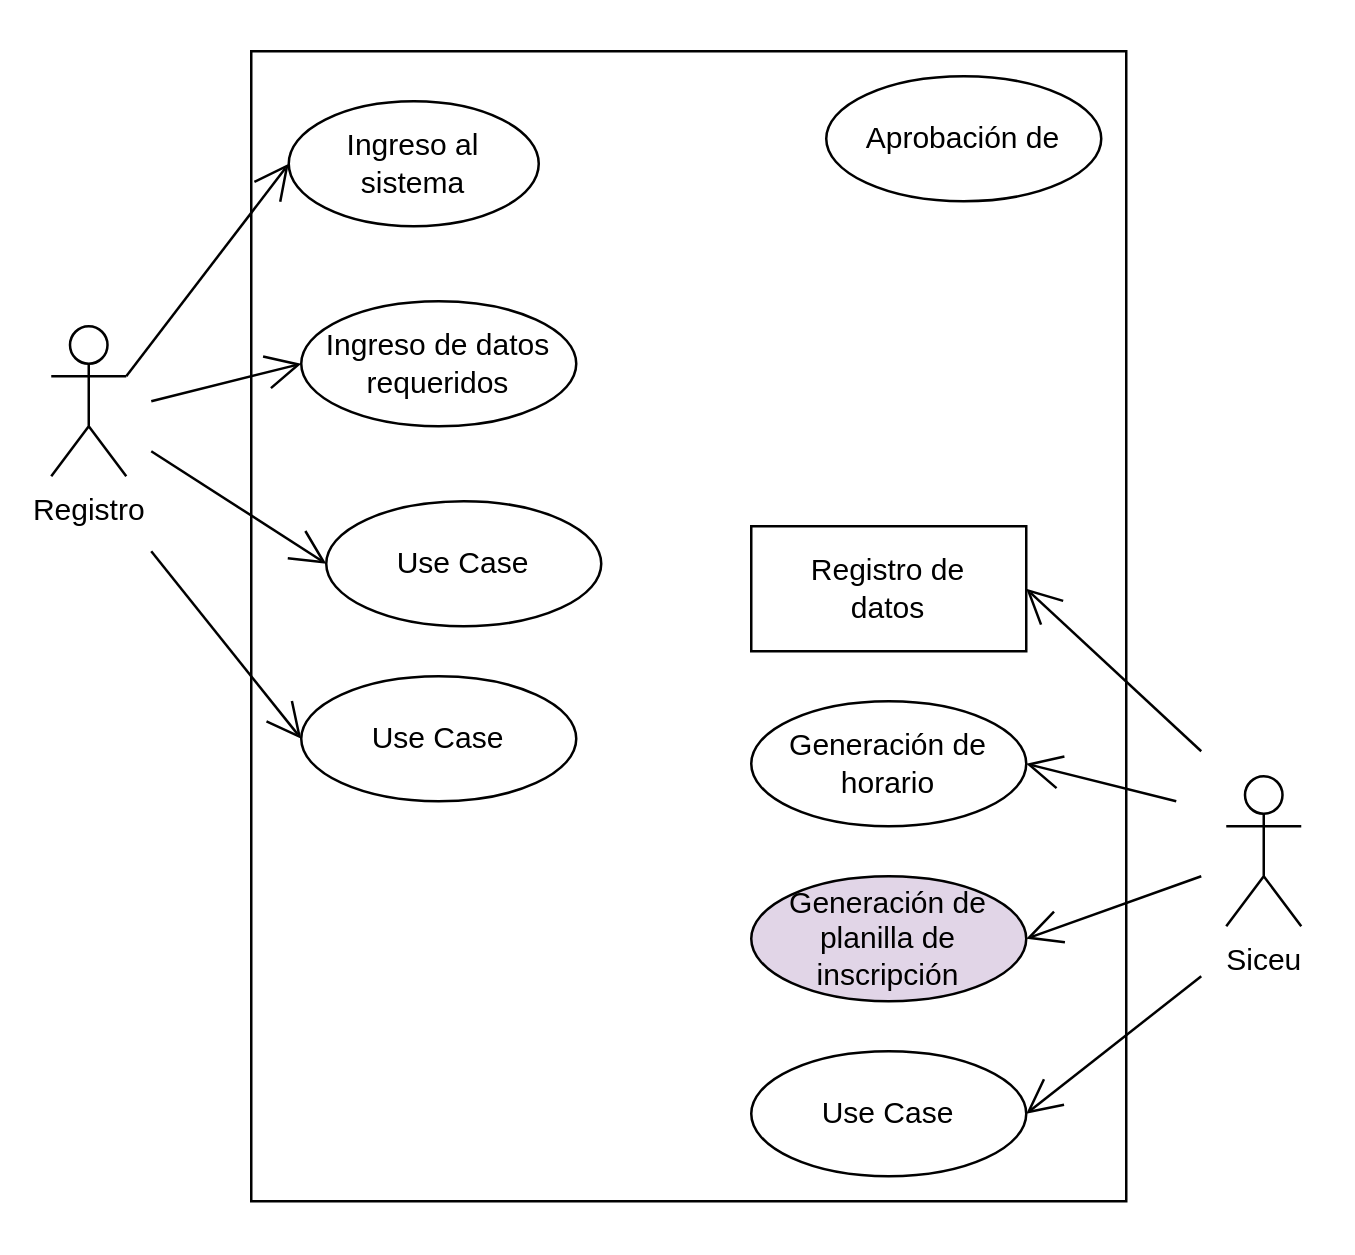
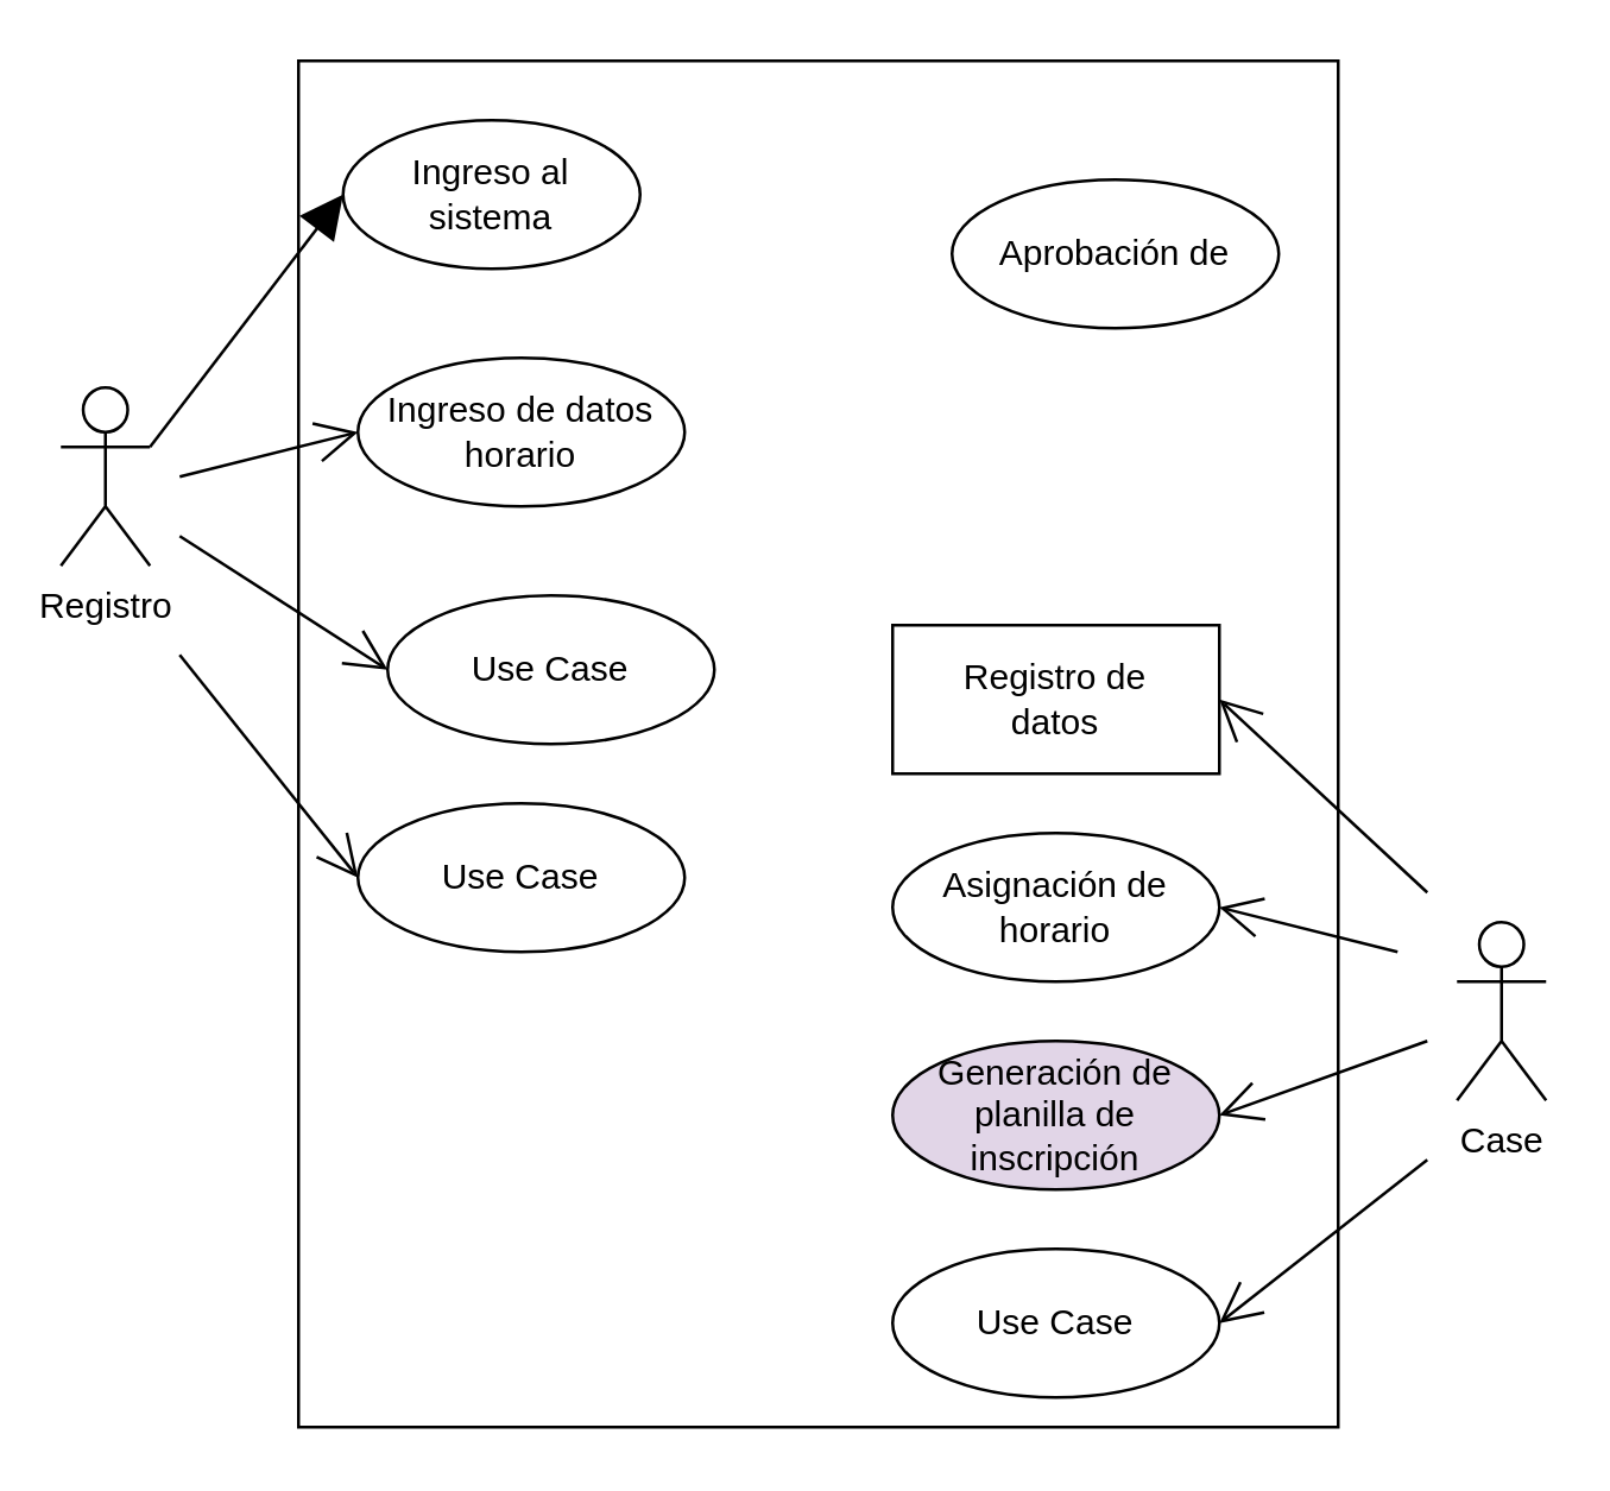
- <mxCell id="10" value="&lt;font style=&quot;vertical-align: inherit;&quot;&gt;&lt;font style=&quot;vertical-align: inherit;&quot;&gt;Aprobación de&lt;/font&gt;&lt;/font&gt;" style="ellipse;whiteSpace=wrap;html=1;" parent="1" vertex="1"><mxGeometry x="330" y="30" width="110" height="50" as="geometry" /></mxCell>
+ <mxCell id="10" value="&lt;font style=&quot;vertical-align: inherit;&quot;&gt;&lt;font style=&quot;vertical-align: inherit;&quot;&gt;Aprobación de&lt;/font&gt;&lt;/font&gt;" style="ellipse;whiteSpace=wrap;html=1;" parent="1" vertex="1"><mxGeometry x="320" y="60" width="110" height="50" as="geometry" /></mxCell>
- <mxCell id="14" value="" style="endArrow=open;endFill=1;endSize=12;html=1;rounded=0;exitX=1;exitY=0.333;exitDx=0;exitDy=0;exitPerimeter=0;entryX=0;entryY=0.5;entryDx=0;entryDy=0;" edge="1" parent="1" source="3" target="5"><mxGeometry width="160" relative="1" as="geometry"><mxPoint x="220" y="250" as="sourcePoint" /><mxPoint x="380" y="250" as="targetPoint" /></mxGeometry></mxCell>
+ <mxCell id="14" value="" style="endArrow=block;endFill=1;endSize=12;html=1;rounded=0;exitX=1;exitY=0.333;exitDx=0;exitDy=0;exitPerimeter=0;entryX=0;entryY=0.5;entryDx=0;entryDy=0;" edge="1" parent="1" source="3" target="5"><mxGeometry width="160" relative="1" as="geometry"><mxPoint x="220" y="250" as="sourcePoint" /><mxPoint x="380" y="250" as="targetPoint" /></mxGeometry></mxCell>
- <mxCell id="6" value="&lt;font style=&quot;vertical-align: inherit;&quot;&gt;&lt;font style=&quot;vertical-align: inherit;&quot;&gt;Ingreso de datos requeridos&lt;/font&gt;&lt;/font&gt;" style="ellipse;whiteSpace=wrap;html=1;" parent="1" vertex="1"><mxGeometry x="120" y="120" width="110" height="50" as="geometry" /></mxCell>
+ <mxCell id="6" value="&lt;font style=&quot;vertical-align: inherit;&quot;&gt;&lt;font style=&quot;vertical-align: inherit;&quot;&gt;Ingreso de datos horario&lt;/font&gt;&lt;/font&gt;" style="ellipse;whiteSpace=wrap;html=1;" parent="1" vertex="1"><mxGeometry x="120" y="120" width="110" height="50" as="geometry" /></mxCell>
- <mxCell id="9" value="&lt;font style=&quot;vertical-align: inherit;&quot;&gt;&lt;font style=&quot;vertical-align: inherit;&quot;&gt;Generación de horario&lt;/font&gt;&lt;/font&gt;" style="ellipse;whiteSpace=wrap;html=1;" parent="1" vertex="1"><mxGeometry x="300" y="280" width="110" height="50" as="geometry" /></mxCell>
+ <mxCell id="9" value="&lt;font style=&quot;vertical-align: inherit;&quot;&gt;&lt;font style=&quot;vertical-align: inherit;&quot;&gt;Asignación de horario&lt;/font&gt;&lt;/font&gt;" style="ellipse;whiteSpace=wrap;html=1;" parent="1" vertex="1"><mxGeometry x="300" y="280" width="110" height="50" as="geometry" /></mxCell>
- <mxCell id="4" value="&lt;font style=&quot;vertical-align: inherit;&quot;&gt;&lt;font style=&quot;vertical-align: inherit;&quot;&gt;Siceu&lt;/font&gt;&lt;/font&gt;" style="shape=umlActor;verticalLabelPosition=bottom;verticalAlign=top;html=1;" parent="1" vertex="1"><mxGeometry x="490" y="310" width="30" height="60" as="geometry" /></mxCell>
+ <mxCell id="4" value="&lt;font style=&quot;vertical-align: inherit;&quot;&gt;&lt;font style=&quot;vertical-align: inherit;&quot;&gt;Case&lt;/font&gt;&lt;/font&gt;" style="shape=umlActor;verticalLabelPosition=bottom;verticalAlign=top;html=1;" parent="1" vertex="1"><mxGeometry x="490" y="310" width="30" height="60" as="geometry" /></mxCell>
